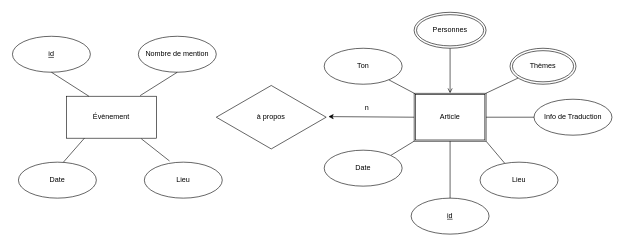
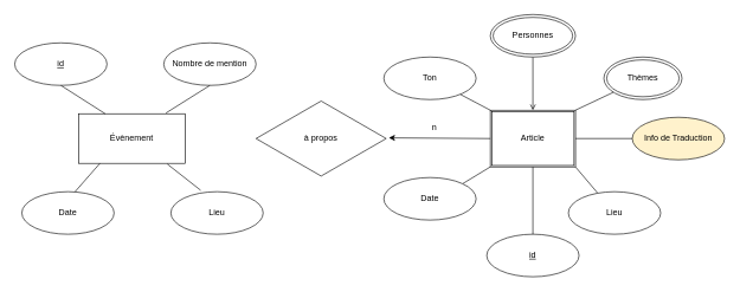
- <mxCell id="24" value="&lt;div&gt;Info de Traduction&lt;/div&gt;" style="ellipse;whiteSpace=wrap;html=1;" vertex="1" parent="1"><mxGeometry x="890" y="165" width="130" height="60" as="geometry" /></mxCell>
+ <mxCell id="24" value="&lt;div&gt;Info de Traduction&lt;/div&gt;" style="ellipse;whiteSpace=wrap;html=1;fillColor=#fff2cc;" vertex="1" parent="1"><mxGeometry x="890" y="165" width="130" height="60" as="geometry" /></mxCell>
